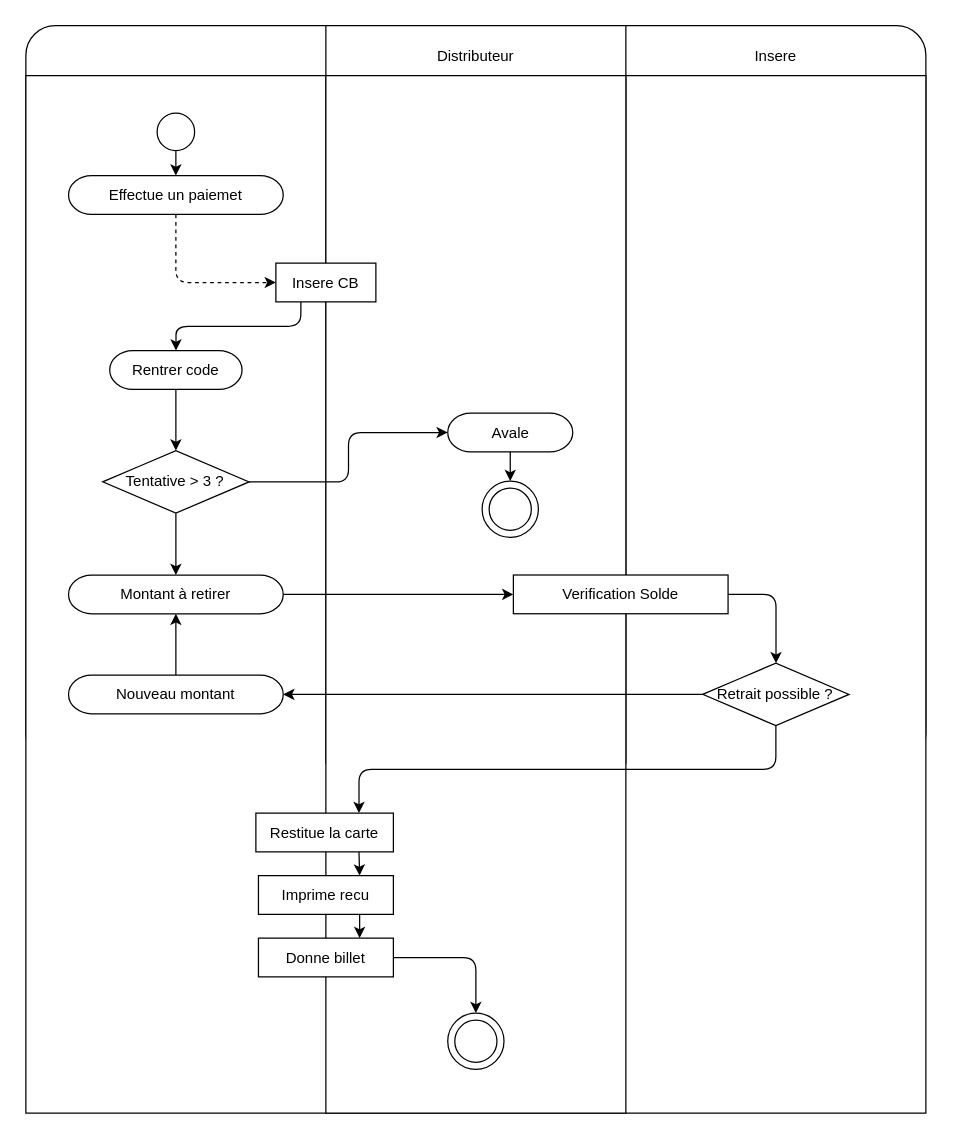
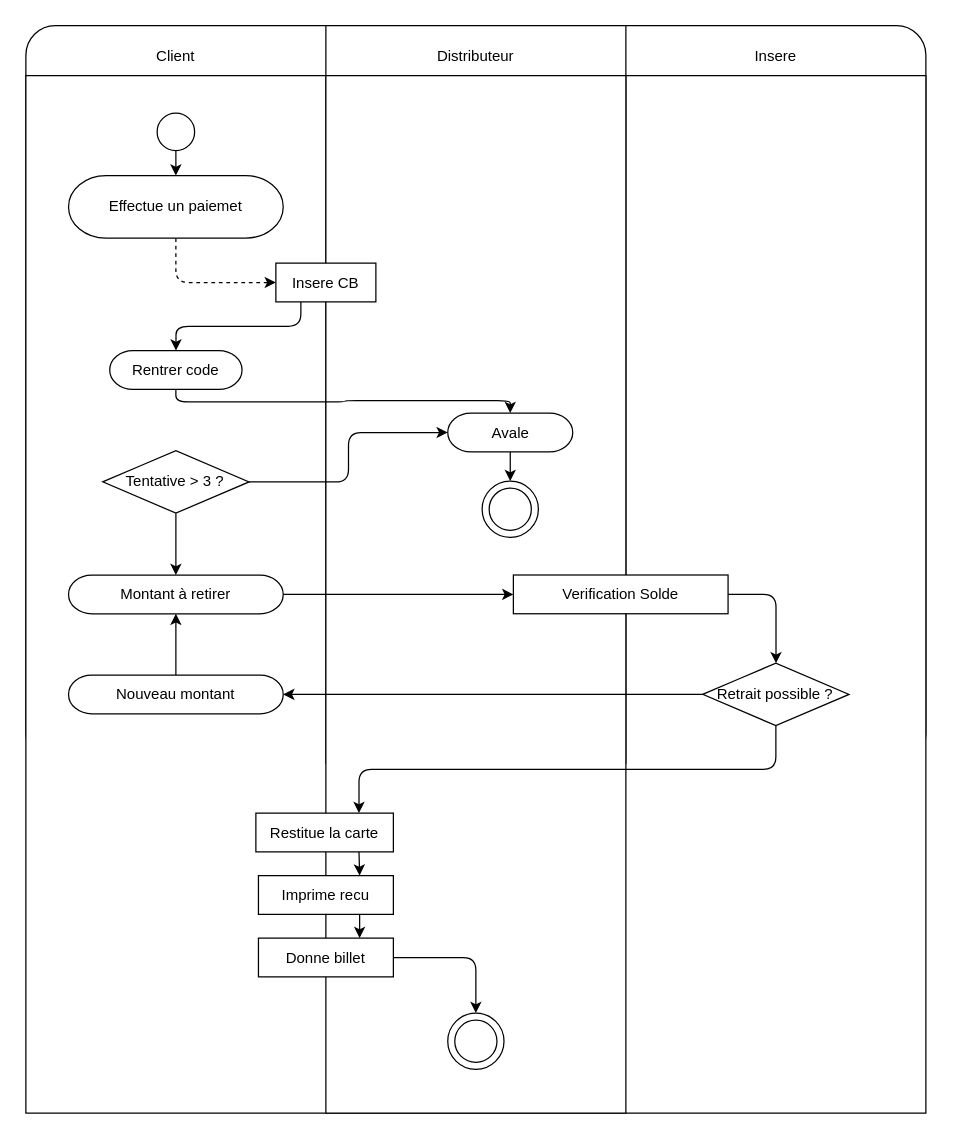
+ <mxCell id="6" value="Client" style="text;html=1;strokeColor=none;fillColor=none;align=center;verticalAlign=middle;whiteSpace=wrap;rounded=0;glass=0;" vertex="1" parent="1"><mxGeometry x="110" y="30" width="60" height="30" as="geometry" /></mxCell>
- <mxCell id="12" value="Effectue un paiemet" style="rounded=1;whiteSpace=wrap;html=1;glass=0;arcSize=60;" vertex="1" parent="1"><mxGeometry x="54.13" y="140" width="171.75" height="31" as="geometry" /></mxCell>
+ <mxCell id="12" value="Effectue un paiemet" style="rounded=1;whiteSpace=wrap;html=1;glass=0;arcSize=60;" vertex="1" parent="1"><mxGeometry x="54.13" y="140" width="171.75" height="50" as="geometry" /></mxCell>
- <mxCell id="15" style="edgeStyle=orthogonalEdgeStyle;html=1;exitX=0.5;exitY=1;exitDx=0;exitDy=0;entryX=0.5;entryY=0;entryDx=0;entryDy=0;" edge="1" parent="1" source="16" target="19"><mxGeometry relative="1" as="geometry" /></mxCell>
+ <mxCell id="15" style="edgeStyle=orthogonalEdgeStyle;html=1;exitX=0.5;exitY=1;exitDx=0;exitDy=0;" edge="1" parent="1" source="16" target="25"><mxGeometry relative="1" as="geometry" /></mxCell>
